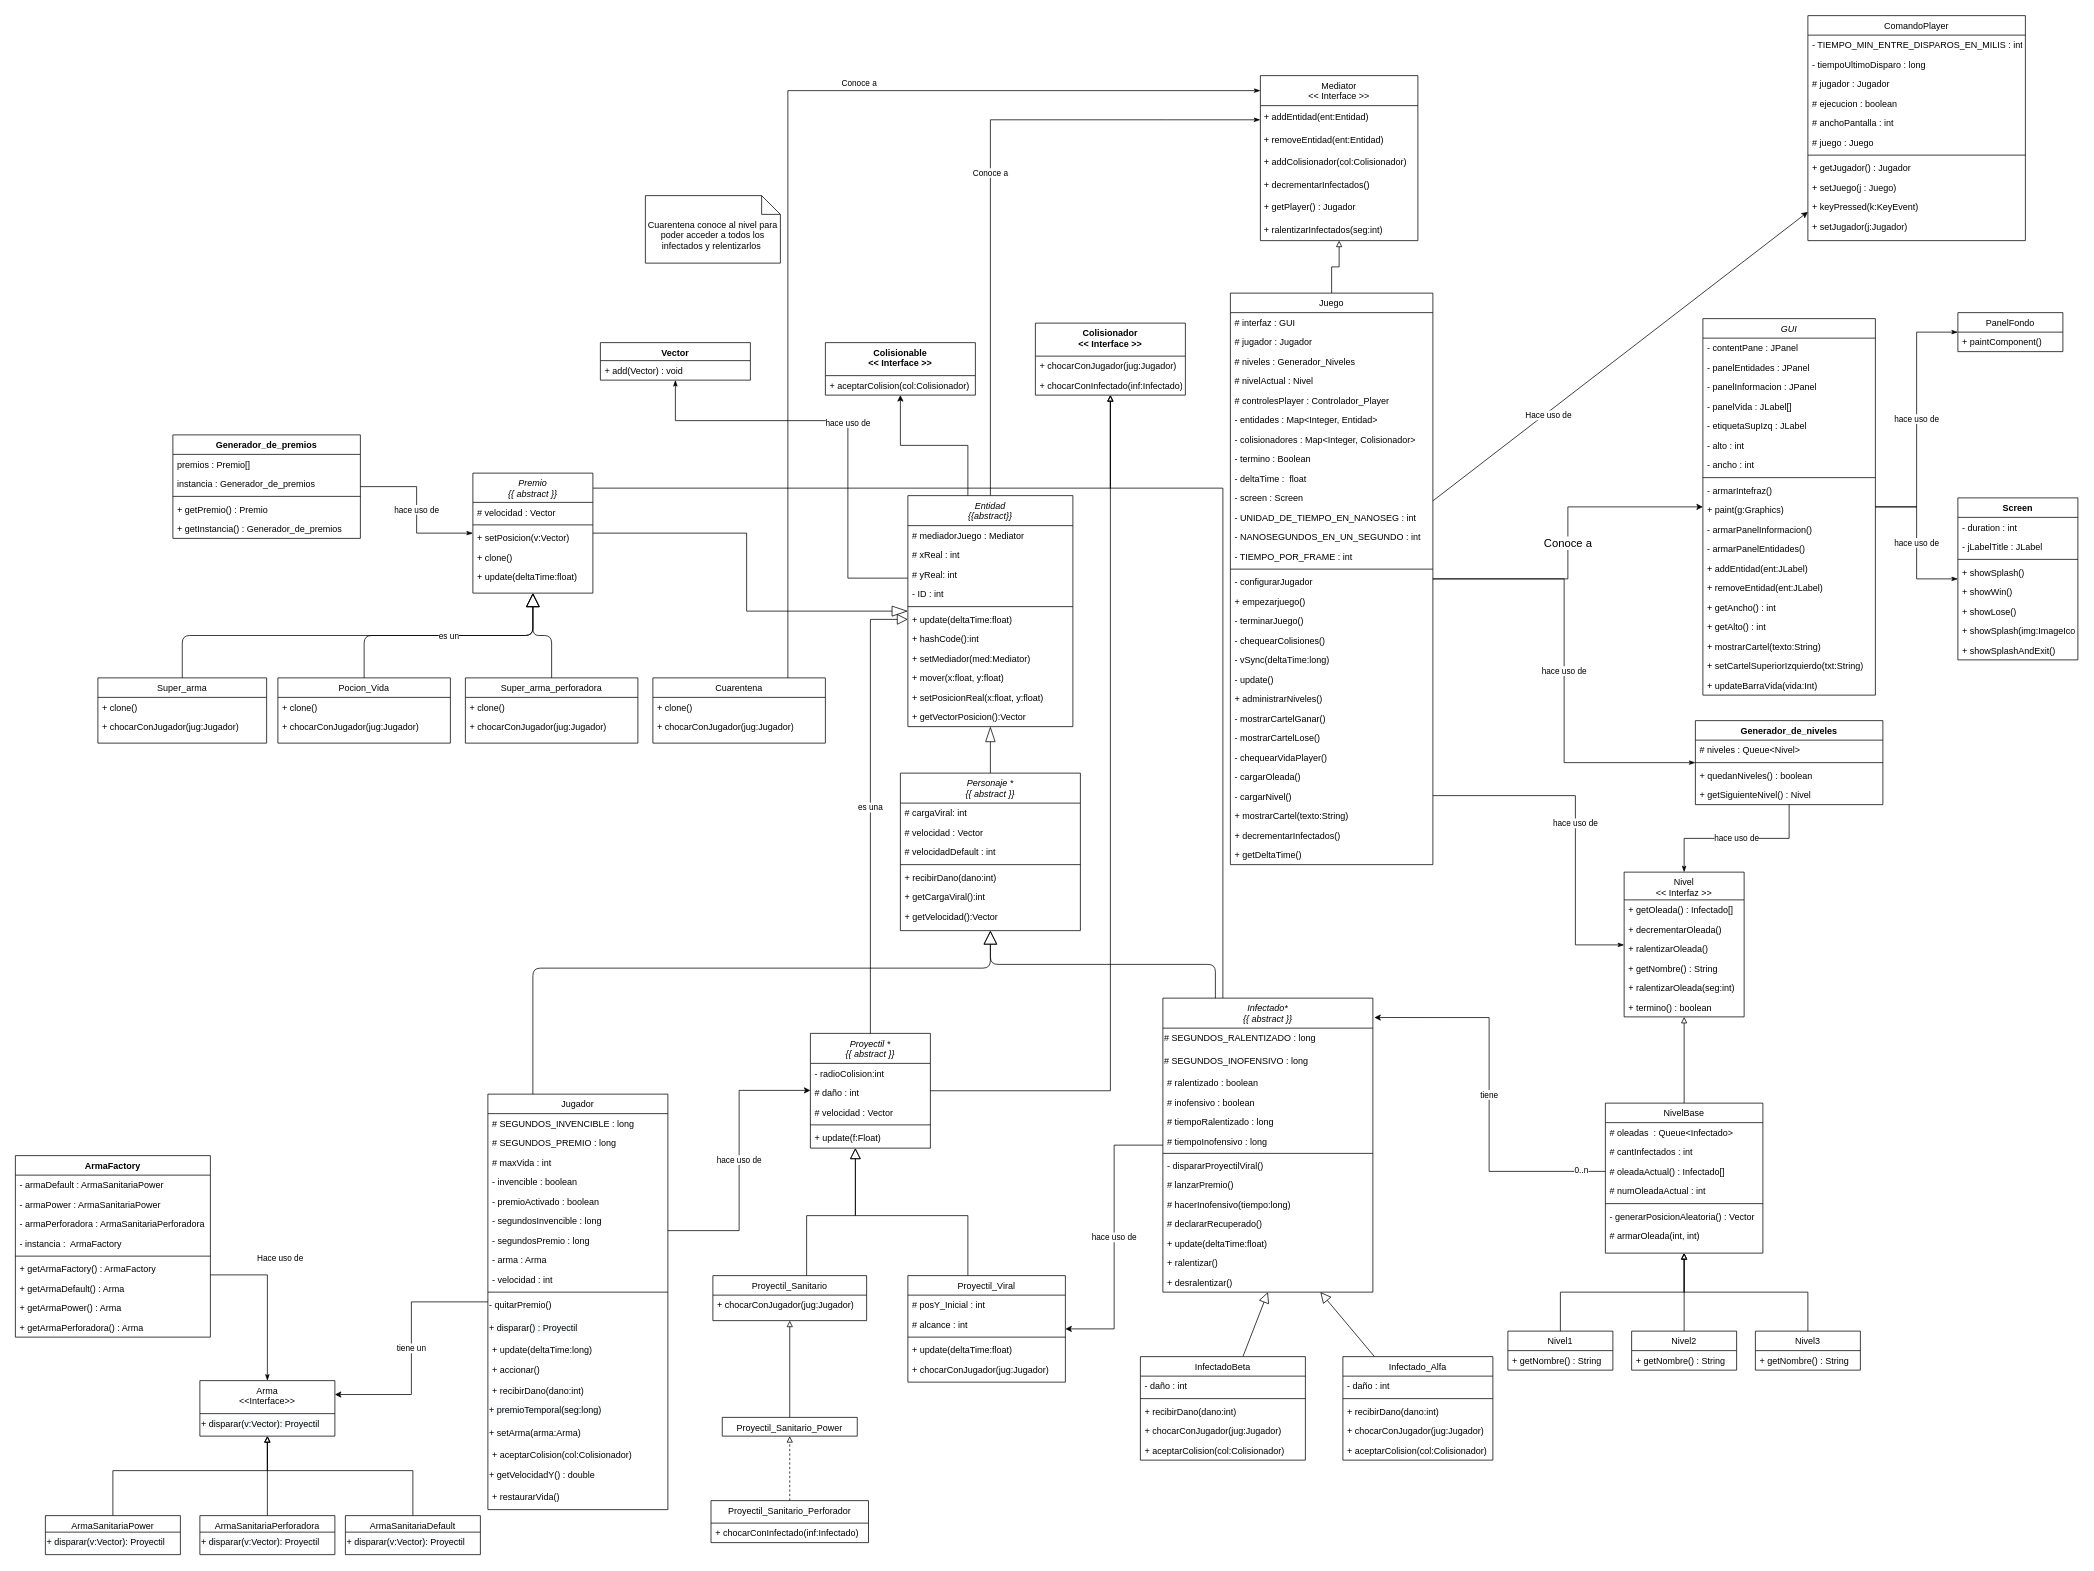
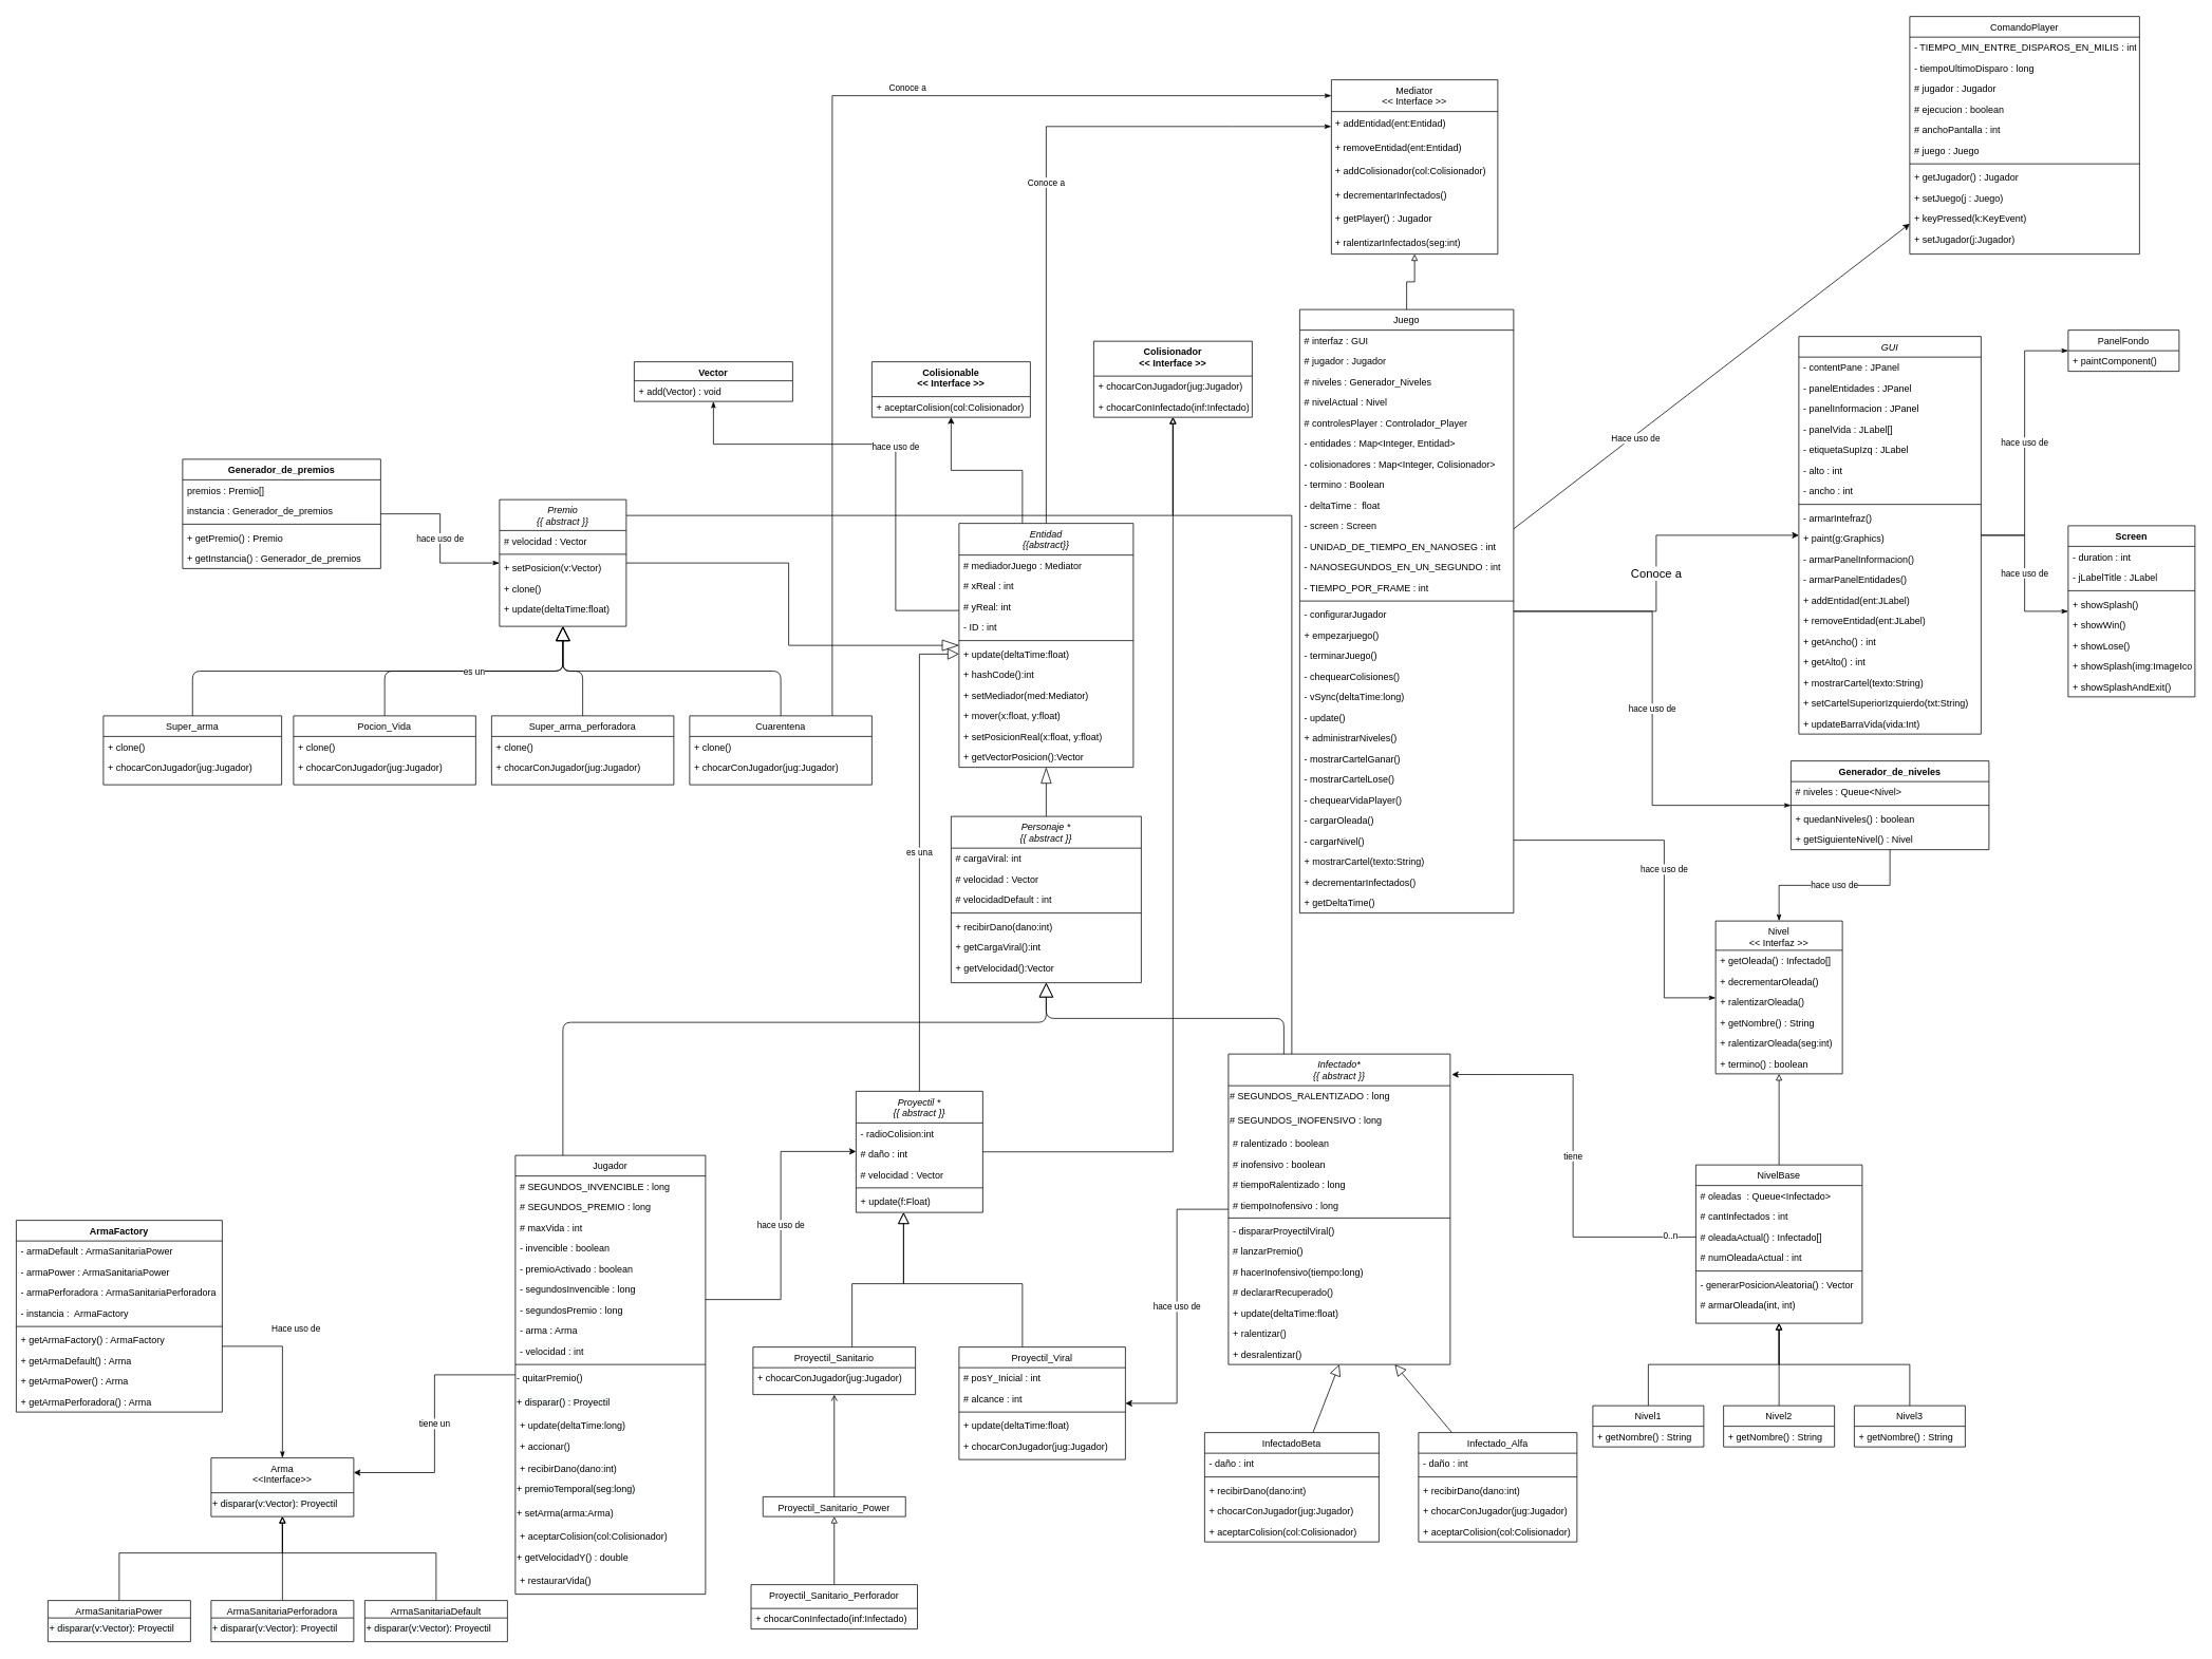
- <mxCell id="101" value="Cuarentena conoce al nivel para poder acceder a todos los infectados y relentizarlos&amp;nbsp;" style="shape=note2;boundedLbl=1;whiteSpace=wrap;html=1;size=25;verticalAlign=top;align=center;" vertex="1" parent="1"><mxGeometry x="860" y="260" width="180" height="90" as="geometry" /></mxCell>
+ <mxCell id="236" value="" style="endArrow=block;endSize=16;endFill=0;html=1;edgeStyle=orthogonalEdgeStyle;exitX=0.5;exitY=0;exitDx=0;exitDy=0;" edge="1" parent="1" source="90" target="83"><mxGeometry width="160" relative="1" as="geometry"><mxPoint x="830" y="921" as="sourcePoint" /><mxPoint x="720" y="843" as="targetPoint" /></mxGeometry></mxCell>
- <mxCell id="150" style="edgeStyle=orthogonalEdgeStyle;rounded=0;orthogonalLoop=1;jettySize=auto;html=1;entryX=0.5;entryY=1;entryDx=0;entryDy=0;startArrow=none;startFill=0;endArrow=block;endFill=0;" edge="1" parent="1" source="151" target="153"><mxGeometry relative="1" as="geometry"><mxPoint x="1260" y="1860.29" as="targetPoint" /></mxGeometry></mxCell>
+ <mxCell id="150" style="edgeStyle=orthogonalEdgeStyle;rounded=0;orthogonalLoop=1;jettySize=auto;html=1;entryX=0.5;entryY=1;entryDx=0;entryDy=0;startArrow=none;startFill=0;endArrow=open;endFill=0;" edge="1" parent="1" source="151" target="153"><mxGeometry relative="1" as="geometry"><mxPoint x="1260" y="1860.29" as="targetPoint" /></mxGeometry></mxCell>
- <mxCell id="78" style="edgeStyle=none;rounded=0;orthogonalLoop=1;jettySize=auto;html=1;entryX=0.5;entryY=1;entryDx=0;entryDy=0;startArrow=none;startFill=0;endArrow=block;endFill=0;dashed=1;" edge="1" parent="1" source="79" target="151"><mxGeometry relative="1" as="geometry" /></mxCell>
+ <mxCell id="78" style="edgeStyle=none;rounded=0;orthogonalLoop=1;jettySize=auto;html=1;entryX=0.5;entryY=1;entryDx=0;entryDy=0;startArrow=none;startFill=0;endArrow=block;endFill=0;" edge="1" parent="1" source="79" target="151"><mxGeometry relative="1" as="geometry" /></mxCell>
